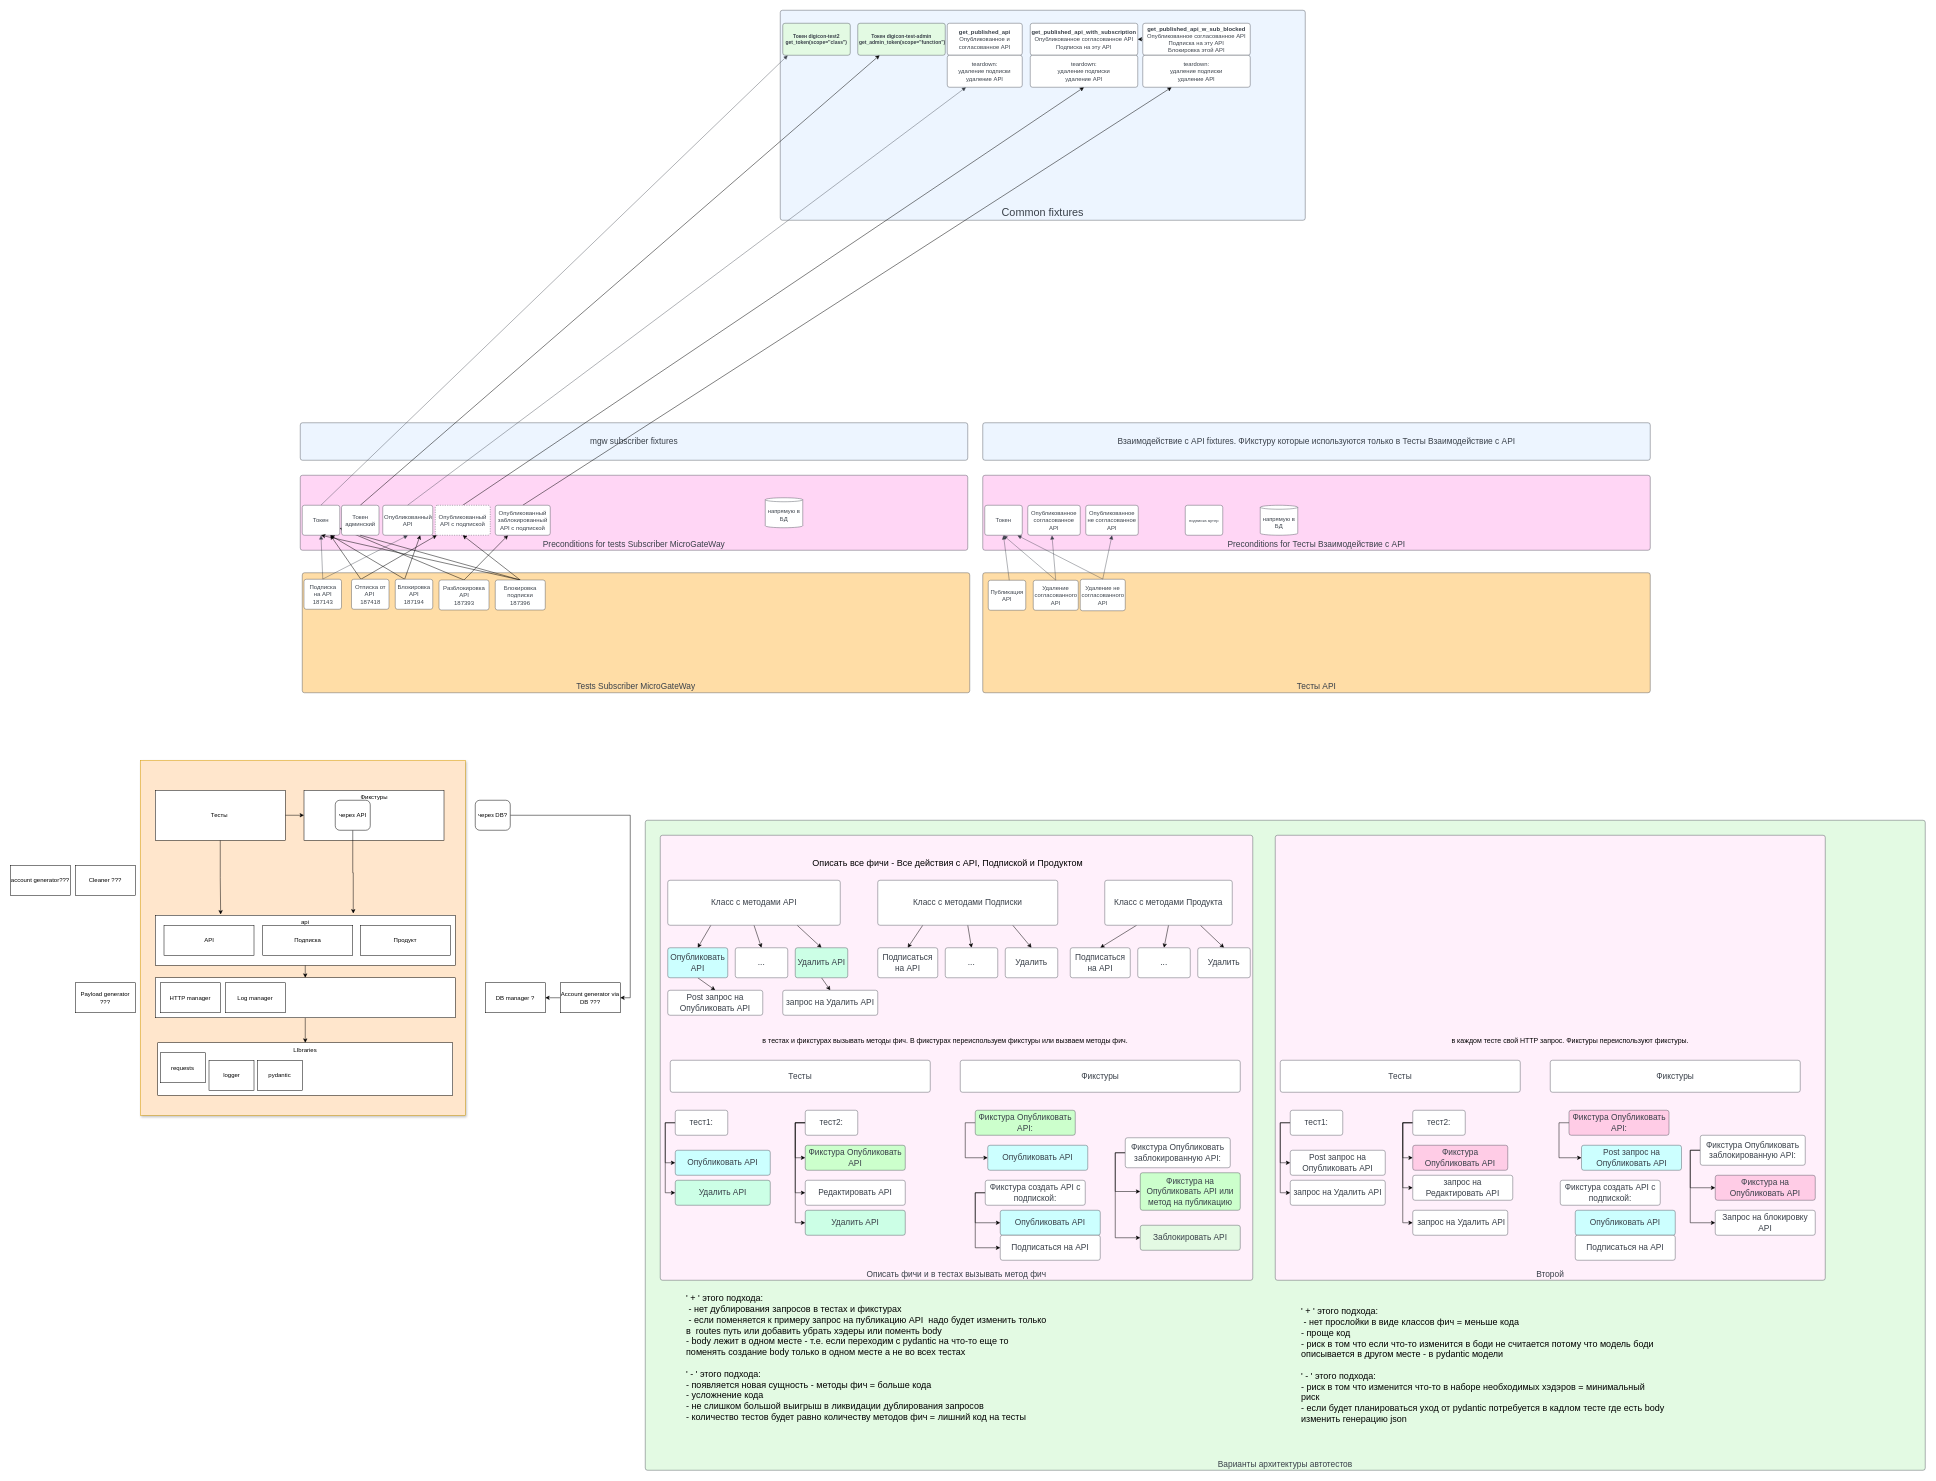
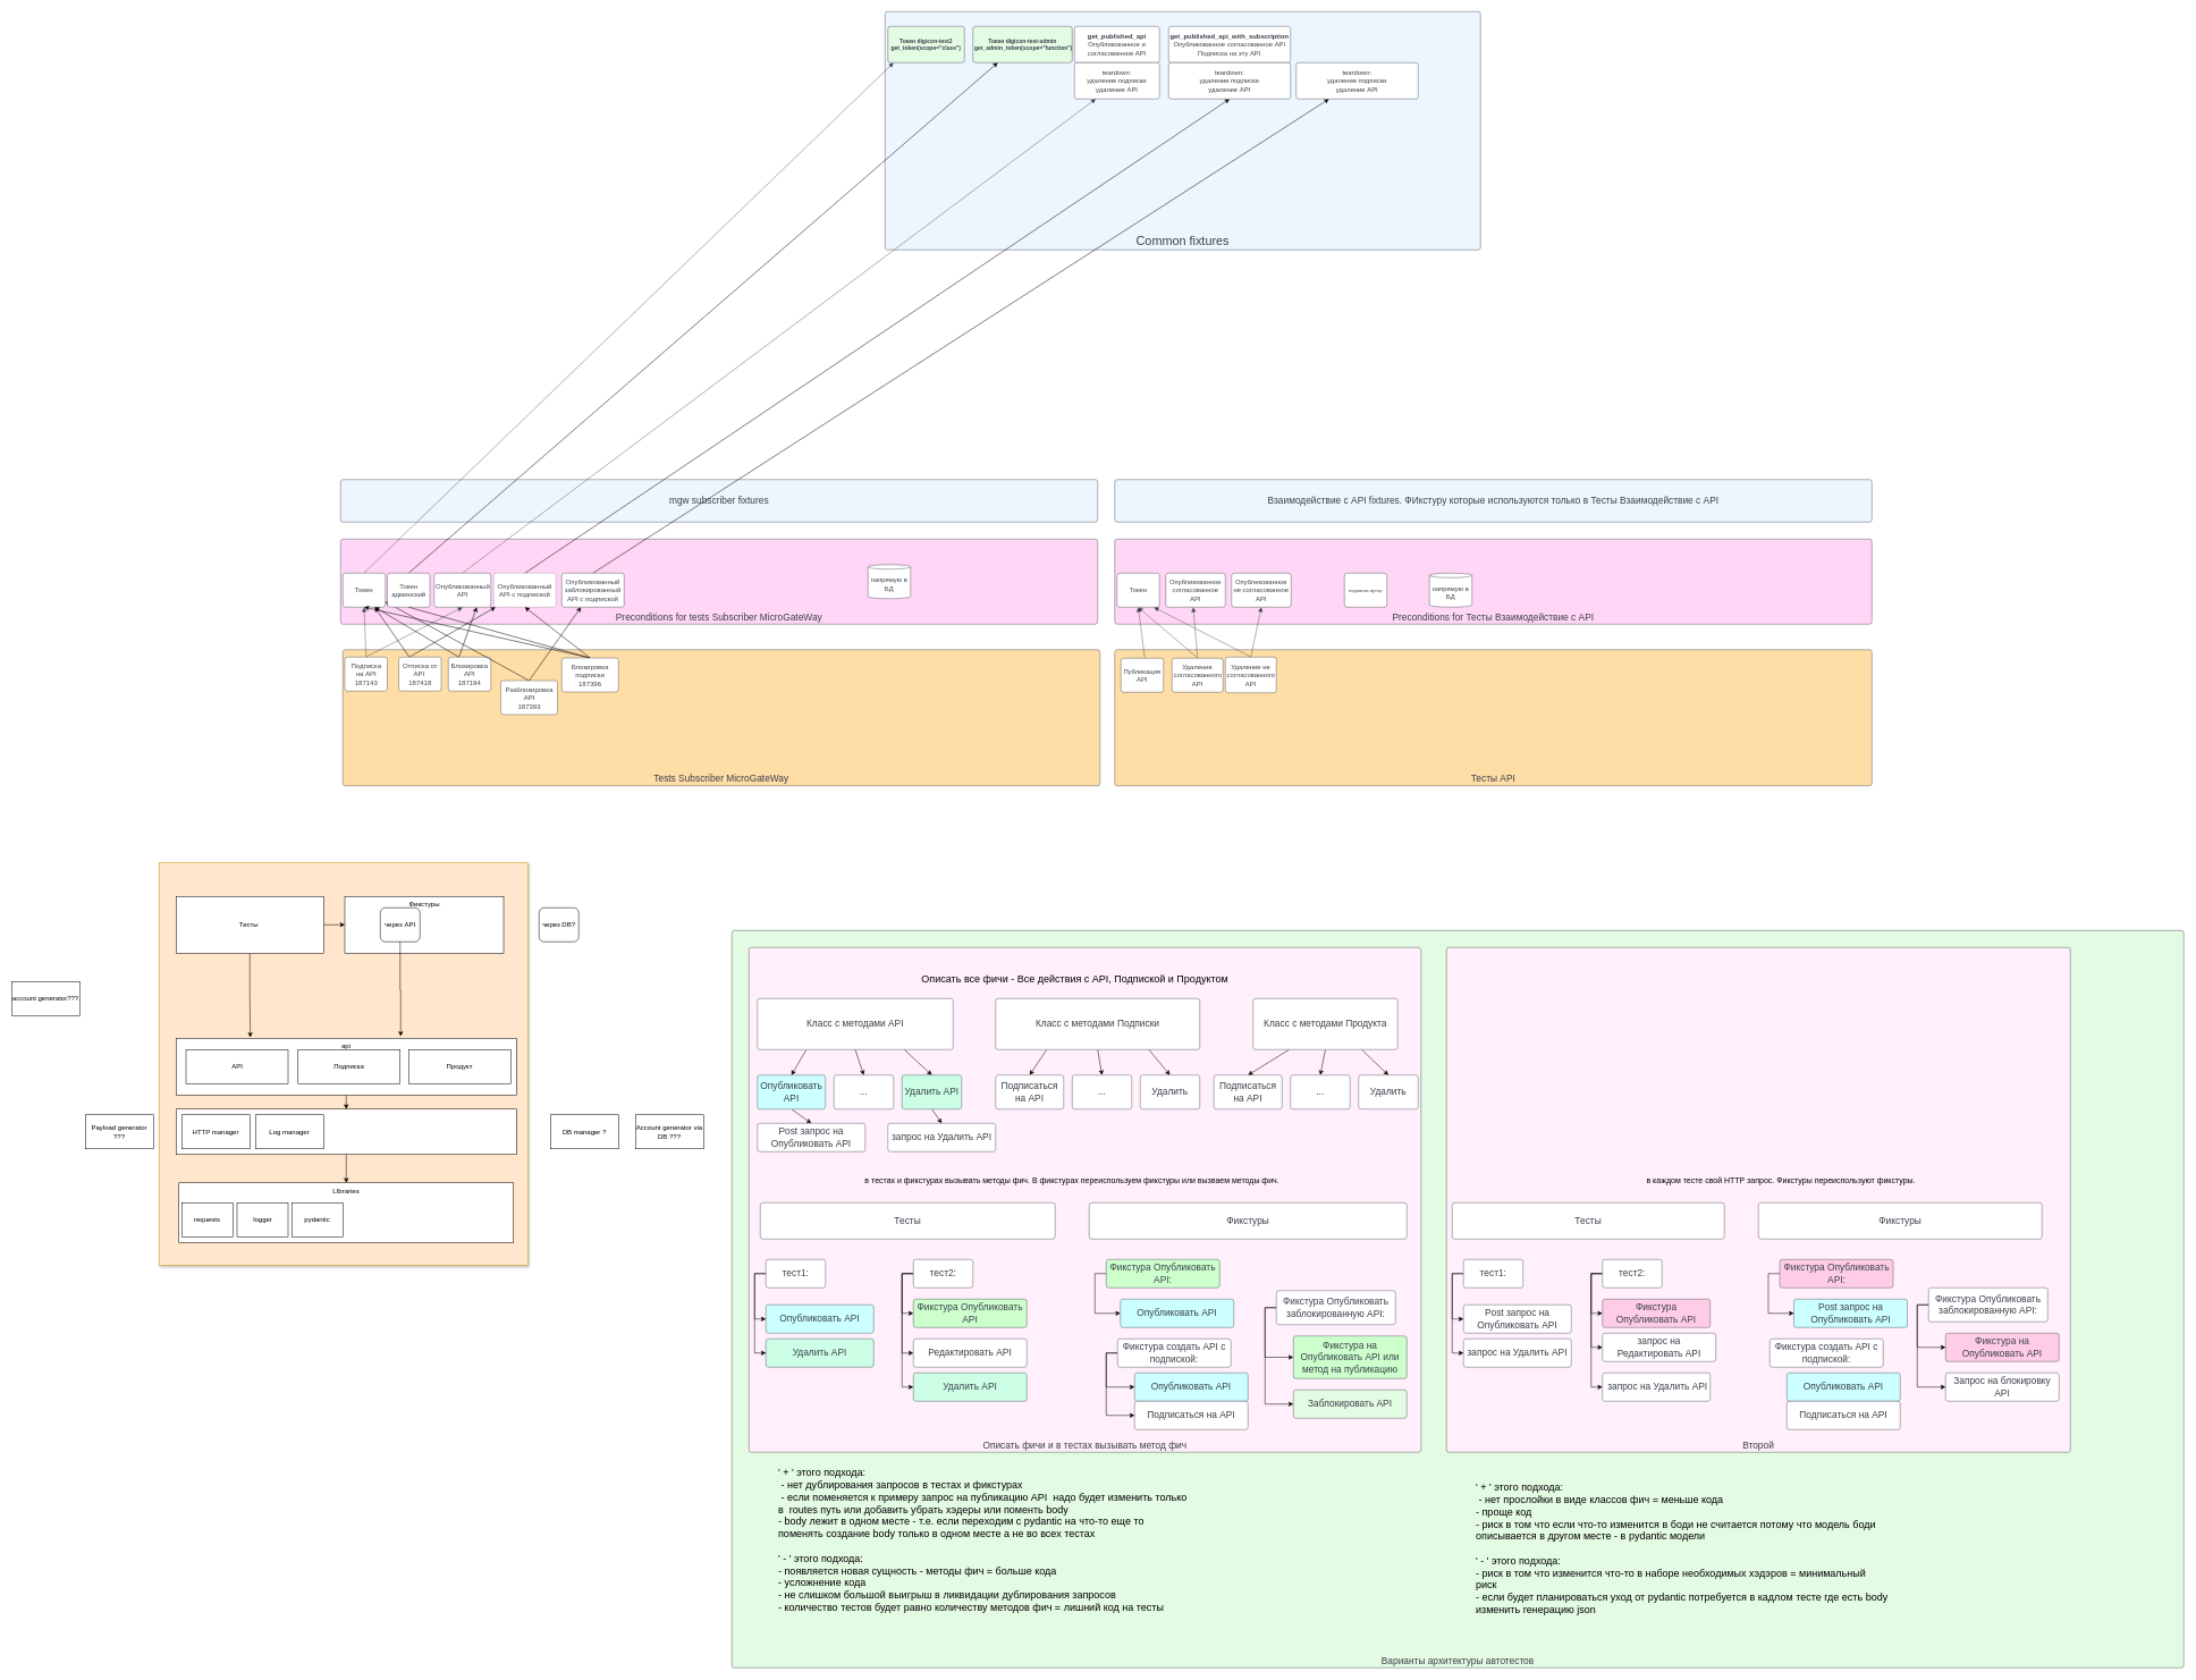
- <mxCell id="154" style="edgeStyle=orthogonalEdgeStyle;rounded=0;orthogonalLoop=1;jettySize=auto;html=1;exitX=0;exitY=0.5;exitDx=0;exitDy=0;entryX=1;entryY=0.5;entryDx=0;entryDy=0;" parent="1" source="152" target="137" edge="1"><mxGeometry relative="1" as="geometry" /></mxCell>
- <mxCell id="152" value="&lt;b&gt;get_published_api_w_sub_blocked&lt;/b&gt;&lt;br&gt;Опубликованное согласованное API&lt;br&gt;Подписка на эту API&lt;br&gt;Блокировка этой API" style="html=1;overflow=block;blockSpacing=1;whiteSpace=wrap;fontSize=11.7;fontColor=#3a414a;spacing=3.8;strokeColor=#3a414a;strokeOpacity=100;rounded=1;absoluteArcSize=1;arcSize=9;strokeWidth=0.8;lucidId=21aG1TBDxjcq;" parent="151" vertex="1"><mxGeometry width="215" height="64" as="geometry" /></mxCell>
- <mxCell id="144" value="Разблокировка API&lt;br&gt;187393" style="html=1;overflow=block;blockSpacing=1;whiteSpace=wrap;fontSize=12;fontColor=#3a414a;spacing=3.8;strokeColor=#3a414a;strokeOpacity=100;rounded=1;absoluteArcSize=1;arcSize=9;strokeWidth=0.8;lucidId=NVgFTFySkRIj;" parent="1" vertex="1"><mxGeometry x="877.5" y="1159.5" width="100" height="60" as="geometry" /></mxCell>
+ <mxCell id="144" value="Разблокировка API&lt;br&gt;187393" style="html=1;overflow=block;blockSpacing=1;whiteSpace=wrap;fontSize=12;fontColor=#3a414a;spacing=3.8;strokeColor=#3a414a;strokeOpacity=100;rounded=1;absoluteArcSize=1;arcSize=9;strokeWidth=0.8;lucidId=NVgFTFySkRIj;" parent="1" vertex="1"><mxGeometry x="882.5" y="1199.5" width="100" height="60" as="geometry" /></mxCell>
- <mxCell id="175" value="Cleaner ???" style="rounded=0;whiteSpace=wrap;html=1;" vertex="1" parent="1"><mxGeometry x="150" y="1730" width="120" height="60" as="geometry" /></mxCell>
- <mxCell id="157" style="edgeStyle=orthogonalEdgeStyle;rounded=0;orthogonalLoop=1;jettySize=auto;html=1;exitX=0;exitY=0.5;exitDx=0;exitDy=0;entryX=1;entryY=0.5;entryDx=0;entryDy=0;" parent="1" source="158" target="167" edge="1"><mxGeometry relative="1" as="geometry" /></mxCell>
- <mxCell id="165" style="edgeStyle=orthogonalEdgeStyle;rounded=0;orthogonalLoop=1;jettySize=auto;html=1;exitX=1;exitY=0.5;exitDx=0;exitDy=0;entryX=1;entryY=0.5;entryDx=0;entryDy=0;" parent="1" source="166" target="158" edge="1"><mxGeometry relative="1" as="geometry" /></mxCell>
- <mxCell id="168" value="requests" style="rounded=0;whiteSpace=wrap;html=1;" parent="1" vertex="1"><mxGeometry x="320" y="2105" width="90" height="60" as="geometry" /></mxCell>
+ <mxCell id="168" value="requests" style="rounded=0;whiteSpace=wrap;html=1;" parent="1" vertex="1"><mxGeometry x="320" y="2120" width="90" height="60" as="geometry" /></mxCell>
- <mxCell id="75" value="Фикстура на Опубликовать API или метод на публикацию" style="html=1;overflow=block;blockSpacing=1;whiteSpace=wrap;fontSize=16.7;fontColor=#3a414a;spacing=3.8;strokeColor=#3a414a;strokeOpacity=100;rounded=1;absoluteArcSize=1;arcSize=9;strokeWidth=0.8;lucidId=4xIH_oDmScev;fillColor=#CCFFCC;" parent="1" vertex="1"><mxGeometry x="2280" y="2345" width="200" height="75" as="geometry" /></mxCell>
+ <mxCell id="75" value="Фикстура на Опубликовать API или метод на публикацию" style="html=1;overflow=block;blockSpacing=1;whiteSpace=wrap;fontSize=16.7;fontColor=#3a414a;spacing=3.8;strokeColor=#3a414a;strokeOpacity=100;rounded=1;absoluteArcSize=1;arcSize=9;strokeWidth=0.8;lucidId=4xIH_oDmScev;fillColor=#CCFFCC;" parent="1" vertex="1"><mxGeometry x="2280" y="2355" width="200" height="75" as="geometry" /></mxCell>
